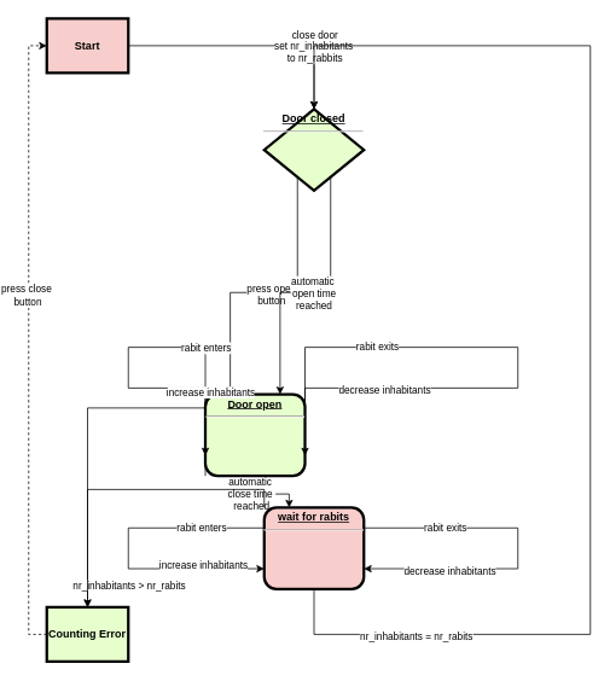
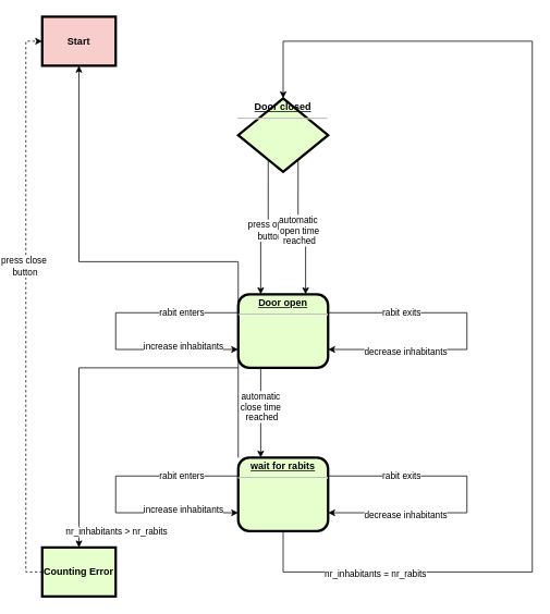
- <mxCell id="5" style="edgeStyle=orthogonalEdgeStyle;rounded=0;orthogonalLoop=1;jettySize=auto;html=1;exitX=1;exitY=0.5;exitDx=0;exitDy=0;entryX=0.5;entryY=0;entryDx=0;entryDy=0;" edge="1" parent="1" source="7" target="10"><mxGeometry relative="1" as="geometry" /></mxCell>
- <mxCell id="6" value="&lt;div&gt;close door&lt;/div&gt;&lt;div&gt;set nr_inhabitants&amp;nbsp;&lt;/div&gt;&lt;div&gt;to nr_rabbits&lt;/div&gt;" style="edgeLabel;html=1;align=center;verticalAlign=middle;resizable=0;points=[];" connectable="0" vertex="1" parent="5"><mxGeometry x="-0.054" y="-4" relative="1" as="geometry"><mxPoint x="75" y="-4" as="offset" /></mxGeometry></mxCell>
- <mxCell id="15" value="&lt;p style=&quot;margin: 0px; margin-top: 4px; text-align: center; text-decoration: underline;&quot;&gt;&lt;strong&gt;Door open&lt;br&gt;&lt;/strong&gt;&lt;/p&gt;&lt;hr&gt;&lt;p style=&quot;margin: 0px; margin-left: 8px;&quot;&gt;&lt;br&gt;&lt;/p&gt;" style="verticalAlign=middle;align=center;overflow=fill;fontSize=12;fontFamily=Helvetica;html=1;rounded=1;fontStyle=1;strokeWidth=3;fillColor=#E6FFCC" vertex="1" parent="1"><mxGeometry x="195" y="435" width="110" height="90" as="geometry" /></mxCell>
+ <mxCell id="15" value="&lt;p style=&quot;margin: 0px; margin-top: 4px; text-align: center; text-decoration: underline;&quot;&gt;&lt;strong&gt;Door open&lt;br&gt;&lt;/strong&gt;&lt;/p&gt;&lt;hr&gt;&lt;p style=&quot;margin: 0px; margin-left: 8px;&quot;&gt;&lt;br&gt;&lt;/p&gt;" style="verticalAlign=middle;align=center;overflow=fill;fontSize=12;fontFamily=Helvetica;html=1;rounded=1;fontStyle=1;strokeWidth=3;fillColor=#E6FFCC" vertex="1" parent="1"><mxGeometry x="260" y="360" width="110" height="90" as="geometry" /></mxCell>
- <mxCell id="24" style="edgeStyle=orthogonalEdgeStyle;rounded=0;orthogonalLoop=1;jettySize=auto;html=1;exitX=0;exitY=0;exitDx=0;exitDy=0;entryX=0.5;entryY=0;entryDx=0;entryDy=0;" edge="1" parent="1" source="27" target="4"><mxGeometry relative="1" as="geometry" /></mxCell>
+ <mxCell id="24" style="edgeStyle=orthogonalEdgeStyle;rounded=0;orthogonalLoop=1;jettySize=auto;html=1;exitX=0;exitY=0;exitDx=0;exitDy=0;" edge="1" parent="1" source="27" target="7"><mxGeometry relative="1" as="geometry" /></mxCell>
- <mxCell id="27" value="&lt;p style=&quot;margin: 0px; margin-top: 4px; text-align: center; text-decoration: underline;&quot;&gt;&lt;strong&gt;wait for rabits&lt;br&gt;&lt;/strong&gt;&lt;/p&gt;&lt;hr&gt;&lt;p style=&quot;margin: 0px; margin-left: 8px;&quot;&gt;&lt;br&gt;&lt;/p&gt;" style="verticalAlign=middle;align=center;overflow=fill;fontSize=12;fontFamily=Helvetica;html=1;rounded=1;fontStyle=1;strokeWidth=3;fillColor=#f8cecc;" vertex="1" parent="1"><mxGeometry x="260" y="560" width="110" height="90" as="geometry" /></mxCell>
+ <mxCell id="27" value="&lt;p style=&quot;margin: 0px; margin-top: 4px; text-align: center; text-decoration: underline;&quot;&gt;&lt;strong&gt;wait for rabits&lt;br&gt;&lt;/strong&gt;&lt;/p&gt;&lt;hr&gt;&lt;p style=&quot;margin: 0px; margin-left: 8px;&quot;&gt;&lt;br&gt;&lt;/p&gt;" style="verticalAlign=middle;align=center;overflow=fill;fontSize=12;fontFamily=Helvetica;html=1;rounded=1;fontStyle=1;strokeWidth=3;fillColor=#E6FFCC" vertex="1" parent="1"><mxGeometry x="260" y="560" width="110" height="90" as="geometry" /></mxCell>
